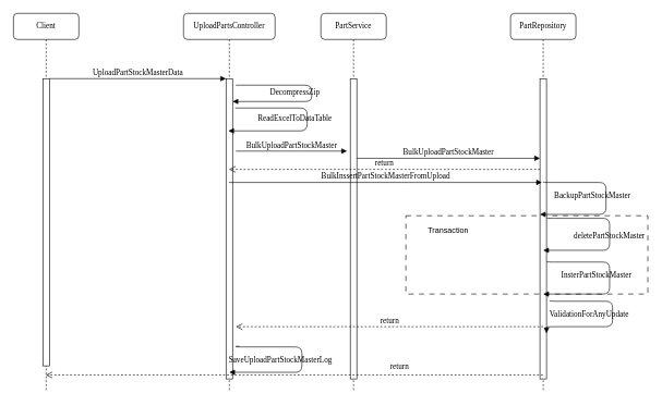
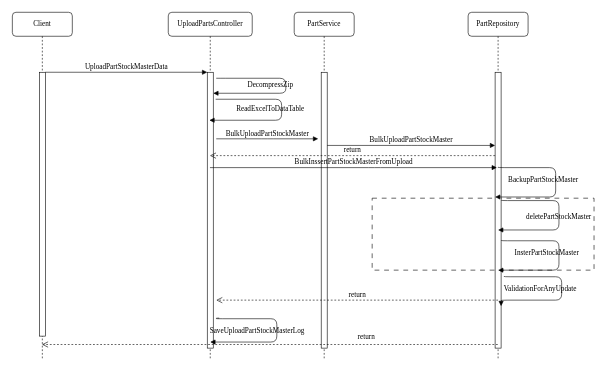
- <mxCell id="24" value="Transaction" style="rounded=0;whiteSpace=wrap;html=1;strokeColor=none;" vertex="1" parent="1"><mxGeometry x="630" y="335" width="110" height="35" as="geometry" /></mxCell>
